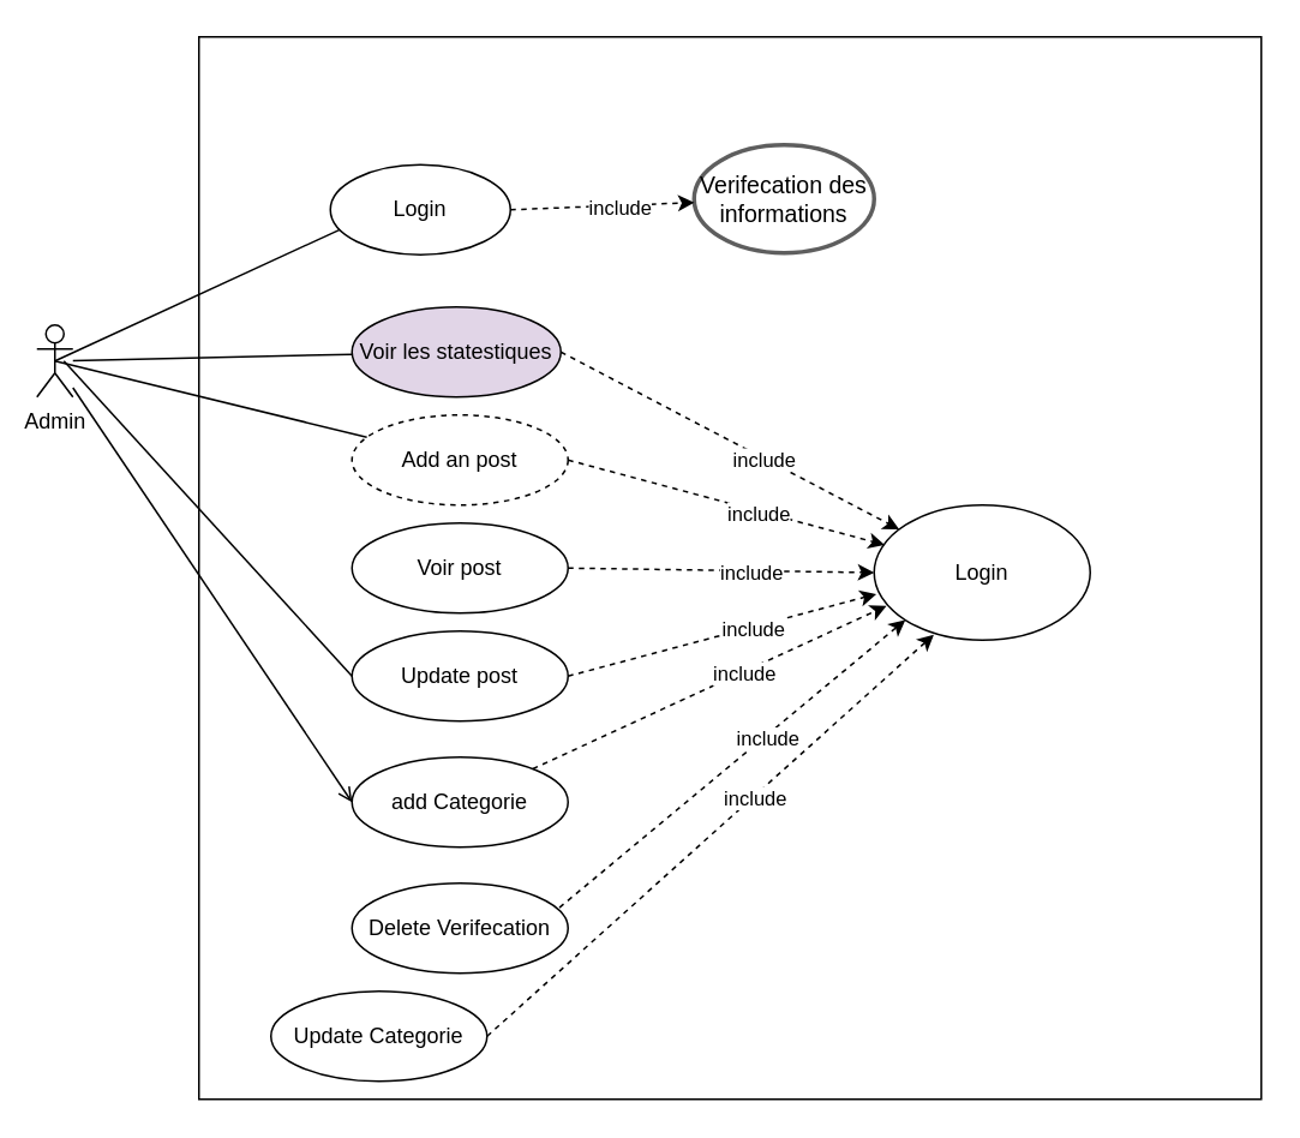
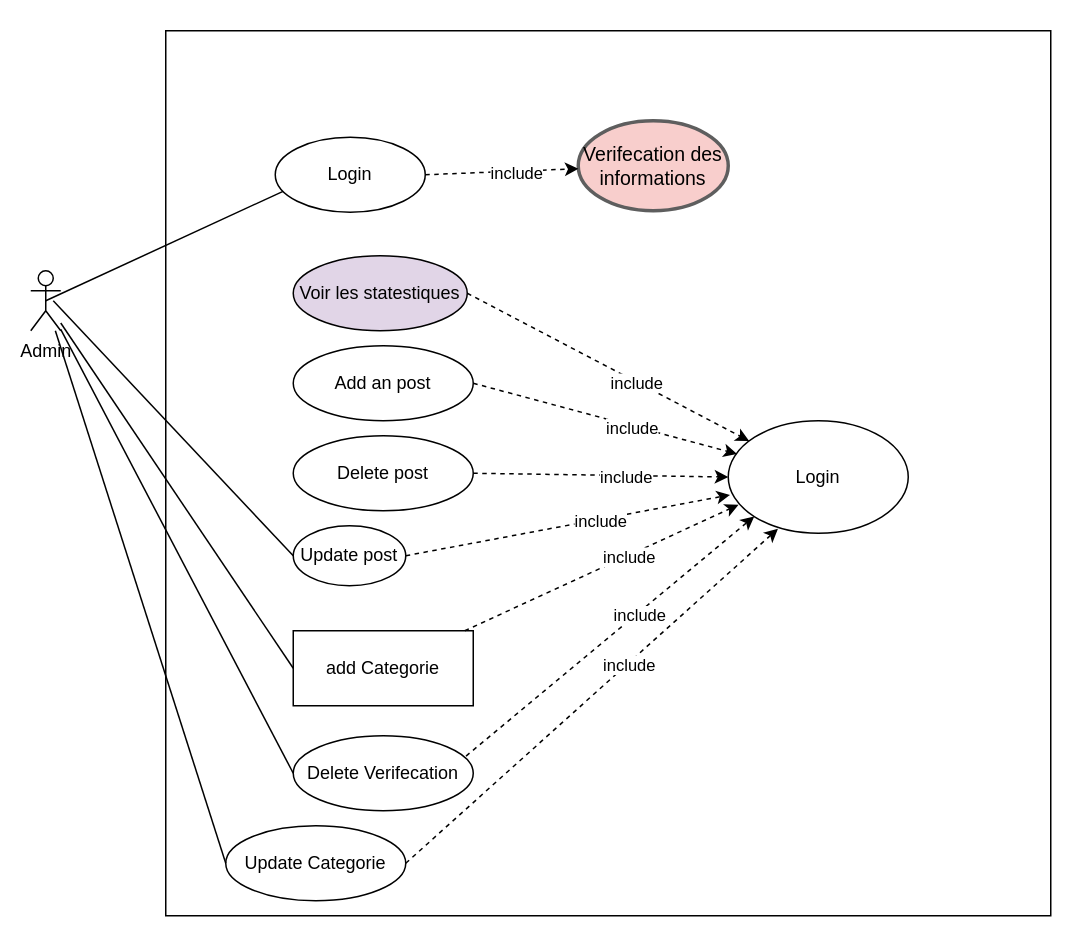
- <mxCell id="33" value="Verifecation des informations" style="html=1;overflow=block;blockSpacing=1;whiteSpace=wrap;ellipse;fontSize=13;spacing=3.8;strokeColor=#5e5e5e;strokeOpacity=100;rounded=1;absoluteArcSize=1;arcSize=9;strokeWidth=2.3;" vertex="1" parent="1"><mxGeometry x="385" y="80" width="100" height="60" as="geometry" /></mxCell>
+ <mxCell id="33" value="Verifecation des informations" style="html=1;overflow=block;blockSpacing=1;whiteSpace=wrap;ellipse;fontSize=13;spacing=3.8;strokeColor=#5e5e5e;strokeOpacity=100;rounded=1;absoluteArcSize=1;arcSize=9;strokeWidth=2.3;fillColor=#f8cecc;" vertex="1" parent="1"><mxGeometry x="385" y="80" width="100" height="60" as="geometry" /></mxCell>
- <mxCell id="14" value="" style="endArrow=none;html=1;shadow=0;" edge="1" parent="1" source="3" target="6"><mxGeometry width="50" height="50" relative="1" as="geometry"><mxPoint x="48.8" y="230" as="sourcePoint" /><mxPoint x="205" y="585" as="targetPoint" /></mxGeometry></mxCell>
+ <mxCell id="14" value="" style="endArrow=none;html=1;shadow=0;entryX=0;entryY=0.5;entryDx=0;entryDy=0;" edge="1" parent="1" source="3" target="11"><mxGeometry width="50" height="50" relative="1" as="geometry"><mxPoint x="48.8" y="230" as="sourcePoint" /><mxPoint x="205" y="585" as="targetPoint" /></mxGeometry></mxCell>
- <mxCell id="17" value="" style="endArrow=none;html=1;shadow=0;exitX=0.5;exitY=0.5;exitDx=0;exitDy=0;exitPerimeter=0;" edge="1" parent="1" source="3" target="5"><mxGeometry width="50" height="50" relative="1" as="geometry"><mxPoint x="40" y="210" as="sourcePoint" /><mxPoint x="205" y="205" as="targetPoint" /></mxGeometry></mxCell>
- <mxCell id="5" value="Add an post" style="ellipse;whiteSpace=wrap;html=1;dashed=1;" parent="1" vertex="1"><mxGeometry x="195" y="230" width="120" height="50" as="geometry" /></mxCell>
+ <mxCell id="5" value="Add an post" style="ellipse;whiteSpace=wrap;html=1;" parent="1" vertex="1"><mxGeometry x="195" y="230" width="120" height="50" as="geometry" /></mxCell>
- <mxCell id="7" value="Voir post" style="ellipse;whiteSpace=wrap;html=1;" parent="1" vertex="1"><mxGeometry x="195" y="290" width="120" height="50" as="geometry" /></mxCell>
+ <mxCell id="7" value="Delete post" style="ellipse;whiteSpace=wrap;html=1;" parent="1" vertex="1"><mxGeometry x="195" y="290" width="120" height="50" as="geometry" /></mxCell>
- <mxCell id="9" value="Update post" style="ellipse;whiteSpace=wrap;html=1;" parent="1" vertex="1"><mxGeometry x="195" y="350" width="120" height="50" as="geometry" /></mxCell>
+ <mxCell id="9" value="Update post" style="ellipse;whiteSpace=wrap;html=1;" parent="1" vertex="1"><mxGeometry x="195" y="350" width="75" height="40" as="geometry" /></mxCell>
+ <mxCell id="13" value="" style="endArrow=none;html=1;shadow=0;entryX=0;entryY=0.5;entryDx=0;entryDy=0;" edge="1" parent="1" source="3" target="12"><mxGeometry width="50" height="50" relative="1" as="geometry"><mxPoint x="415" y="480" as="sourcePoint" /><mxPoint x="465" y="430" as="targetPoint" /></mxGeometry></mxCell>
- <mxCell id="15" value="" style="endArrow=open;html=1;shadow=0;entryX=0;entryY=0.5;entryDx=0;entryDy=0;" edge="1" parent="1" source="3" target="8"><mxGeometry width="50" height="50" relative="1" as="geometry"><mxPoint x="45" y="210" as="sourcePoint" /><mxPoint x="205" y="525" as="targetPoint" /></mxGeometry></mxCell>
+ <mxCell id="15" value="" style="endArrow=none;html=1;shadow=0;entryX=0;entryY=0.5;entryDx=0;entryDy=0;" edge="1" parent="1" source="3" target="8"><mxGeometry width="50" height="50" relative="1" as="geometry"><mxPoint x="45" y="210" as="sourcePoint" /><mxPoint x="205" y="525" as="targetPoint" /></mxGeometry></mxCell>
- <mxCell id="8" value="add Categorie" style="ellipse;whiteSpace=wrap;html=1;" parent="1" vertex="1"><mxGeometry x="195" y="420" width="120" height="50" as="geometry" /></mxCell>
+ <mxCell id="8" value="add Categorie" style="whiteSpace=wrap;html=1;rounded=0;" parent="1" vertex="1"><mxGeometry x="195" y="420" width="120" height="50" as="geometry" /></mxCell>
